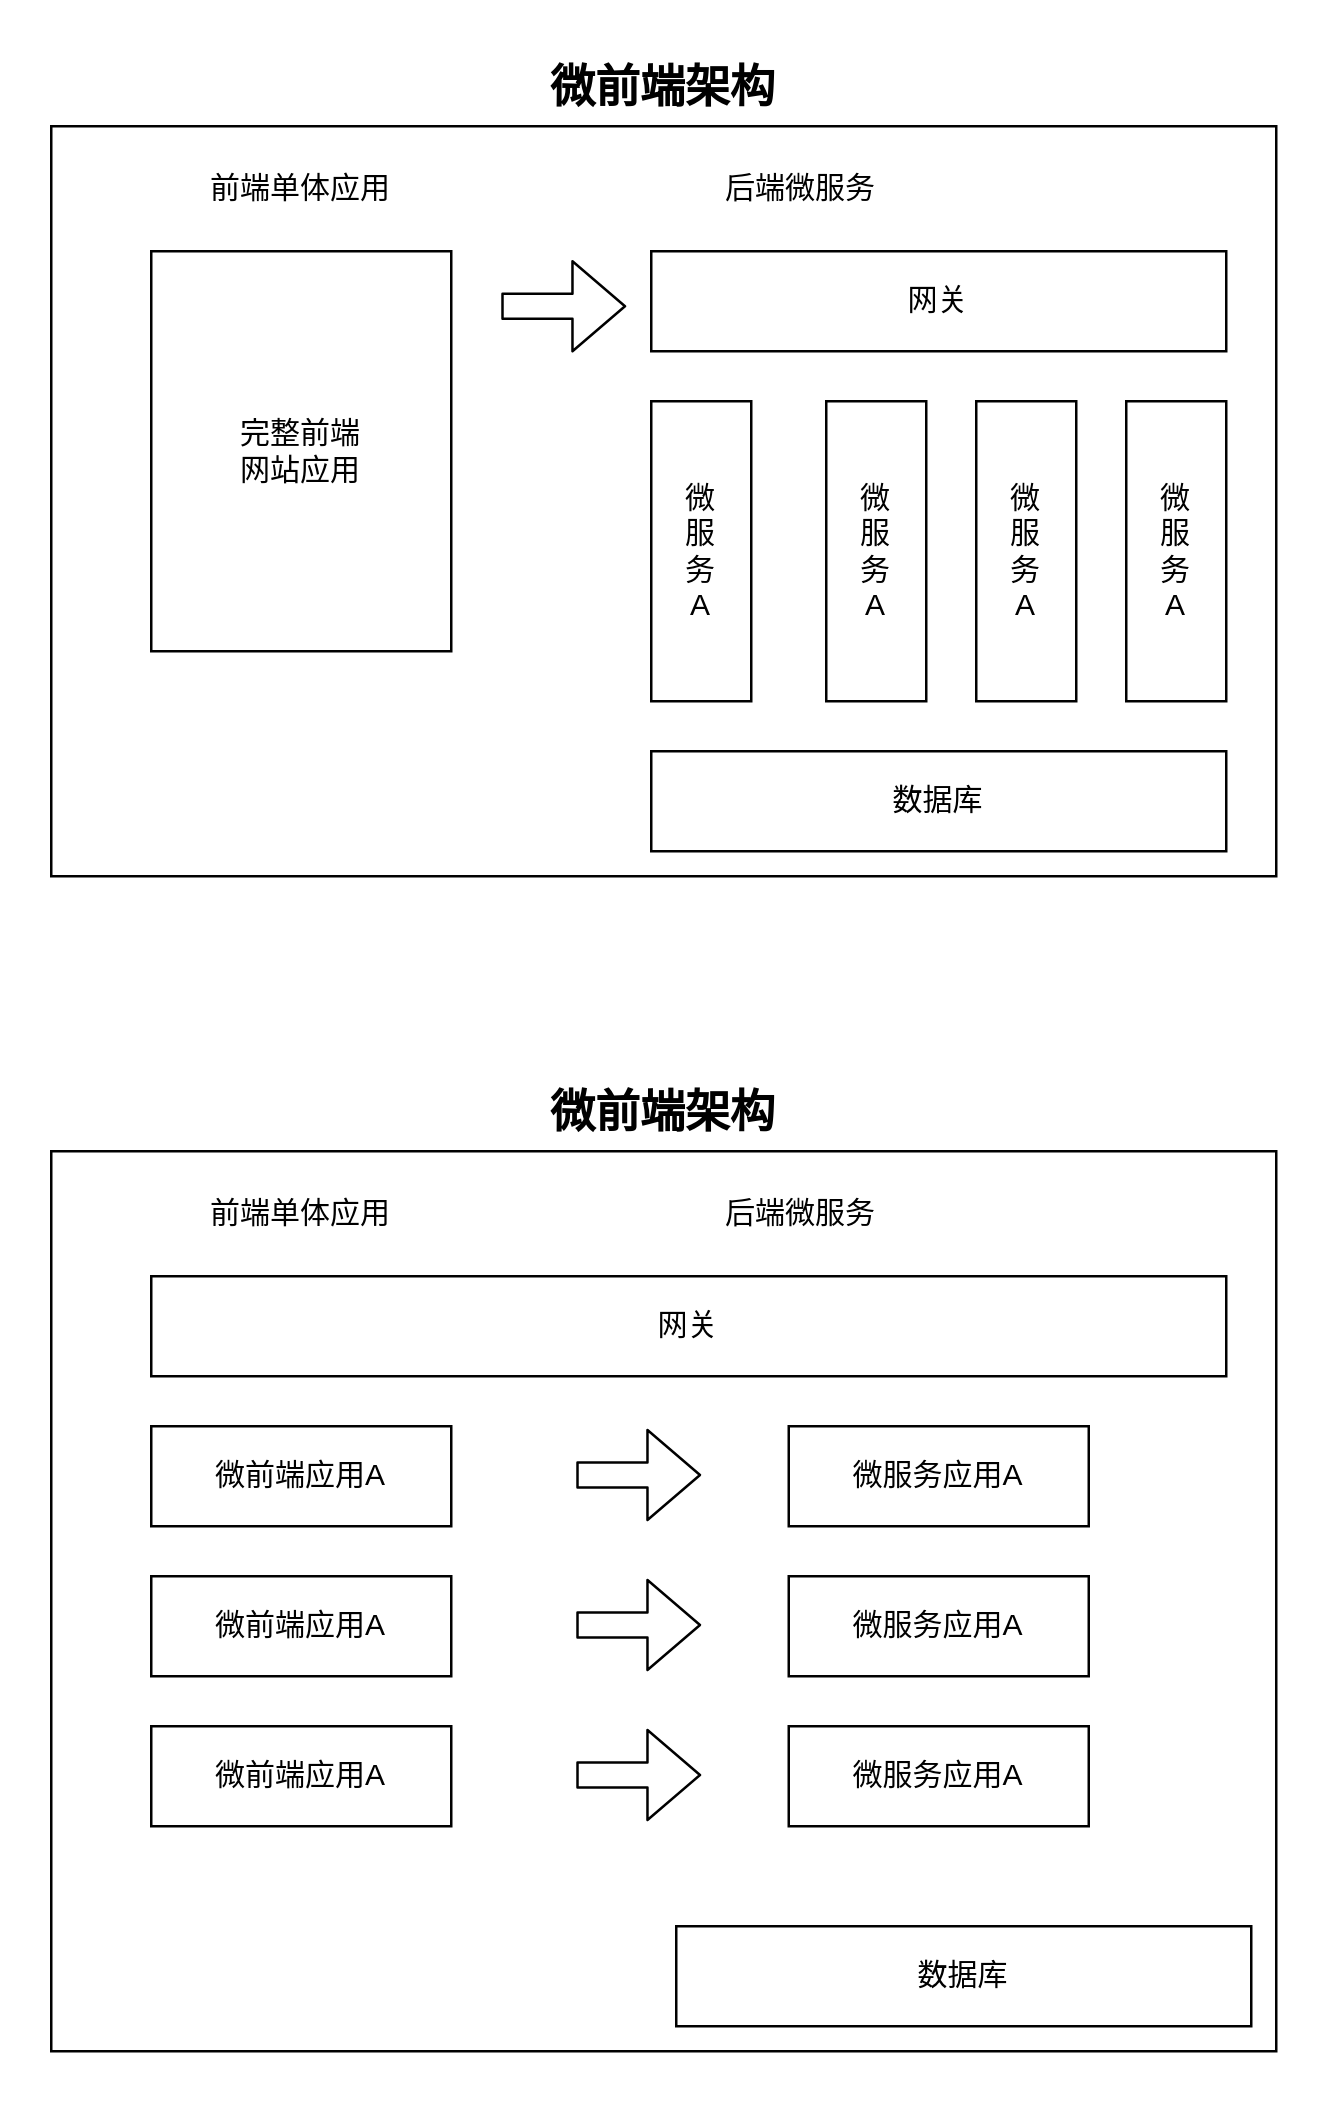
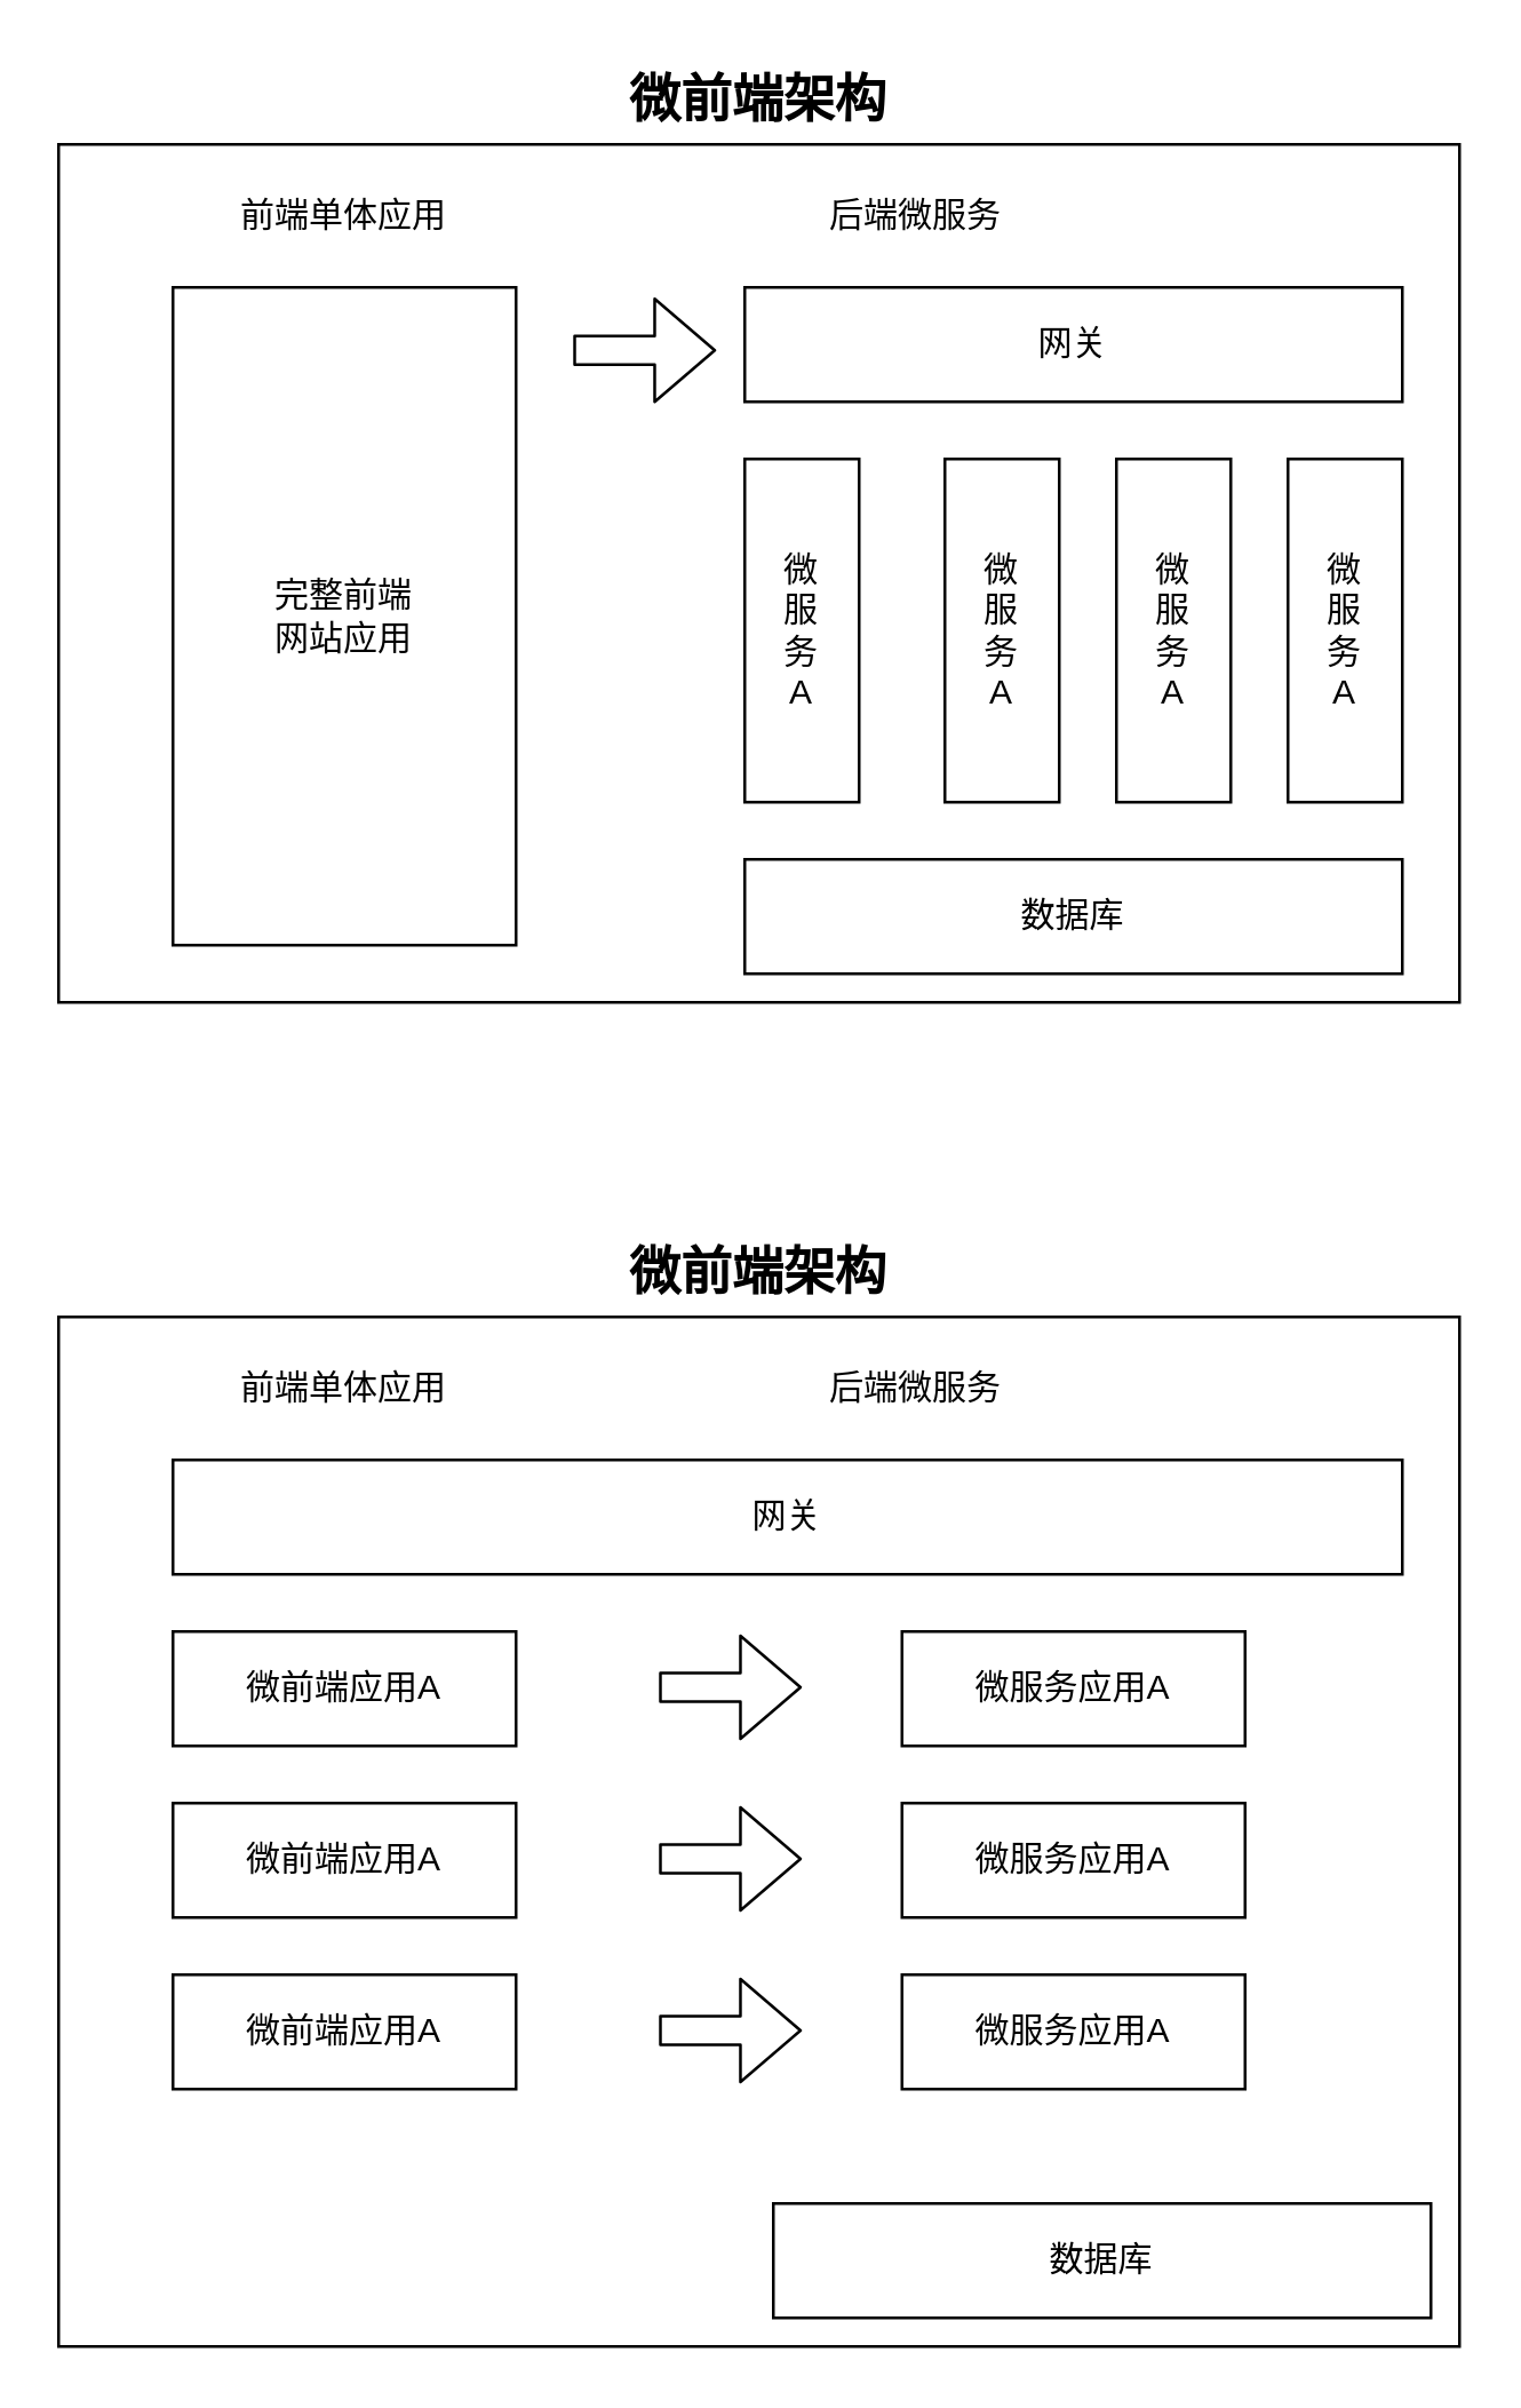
- <mxCell id="3" value="完整前端&lt;br&gt;网站应用" style="rounded=0;whiteSpace=wrap;html=1;" vertex="1" parent="1"><mxGeometry x="60" y="100" width="120" height="160" as="geometry" /></mxCell>
+ <mxCell id="3" value="完整前端&lt;br&gt;网站应用" style="rounded=0;whiteSpace=wrap;html=1;" vertex="1" parent="1"><mxGeometry x="60" y="100" width="120" height="230" as="geometry" /></mxCell>
